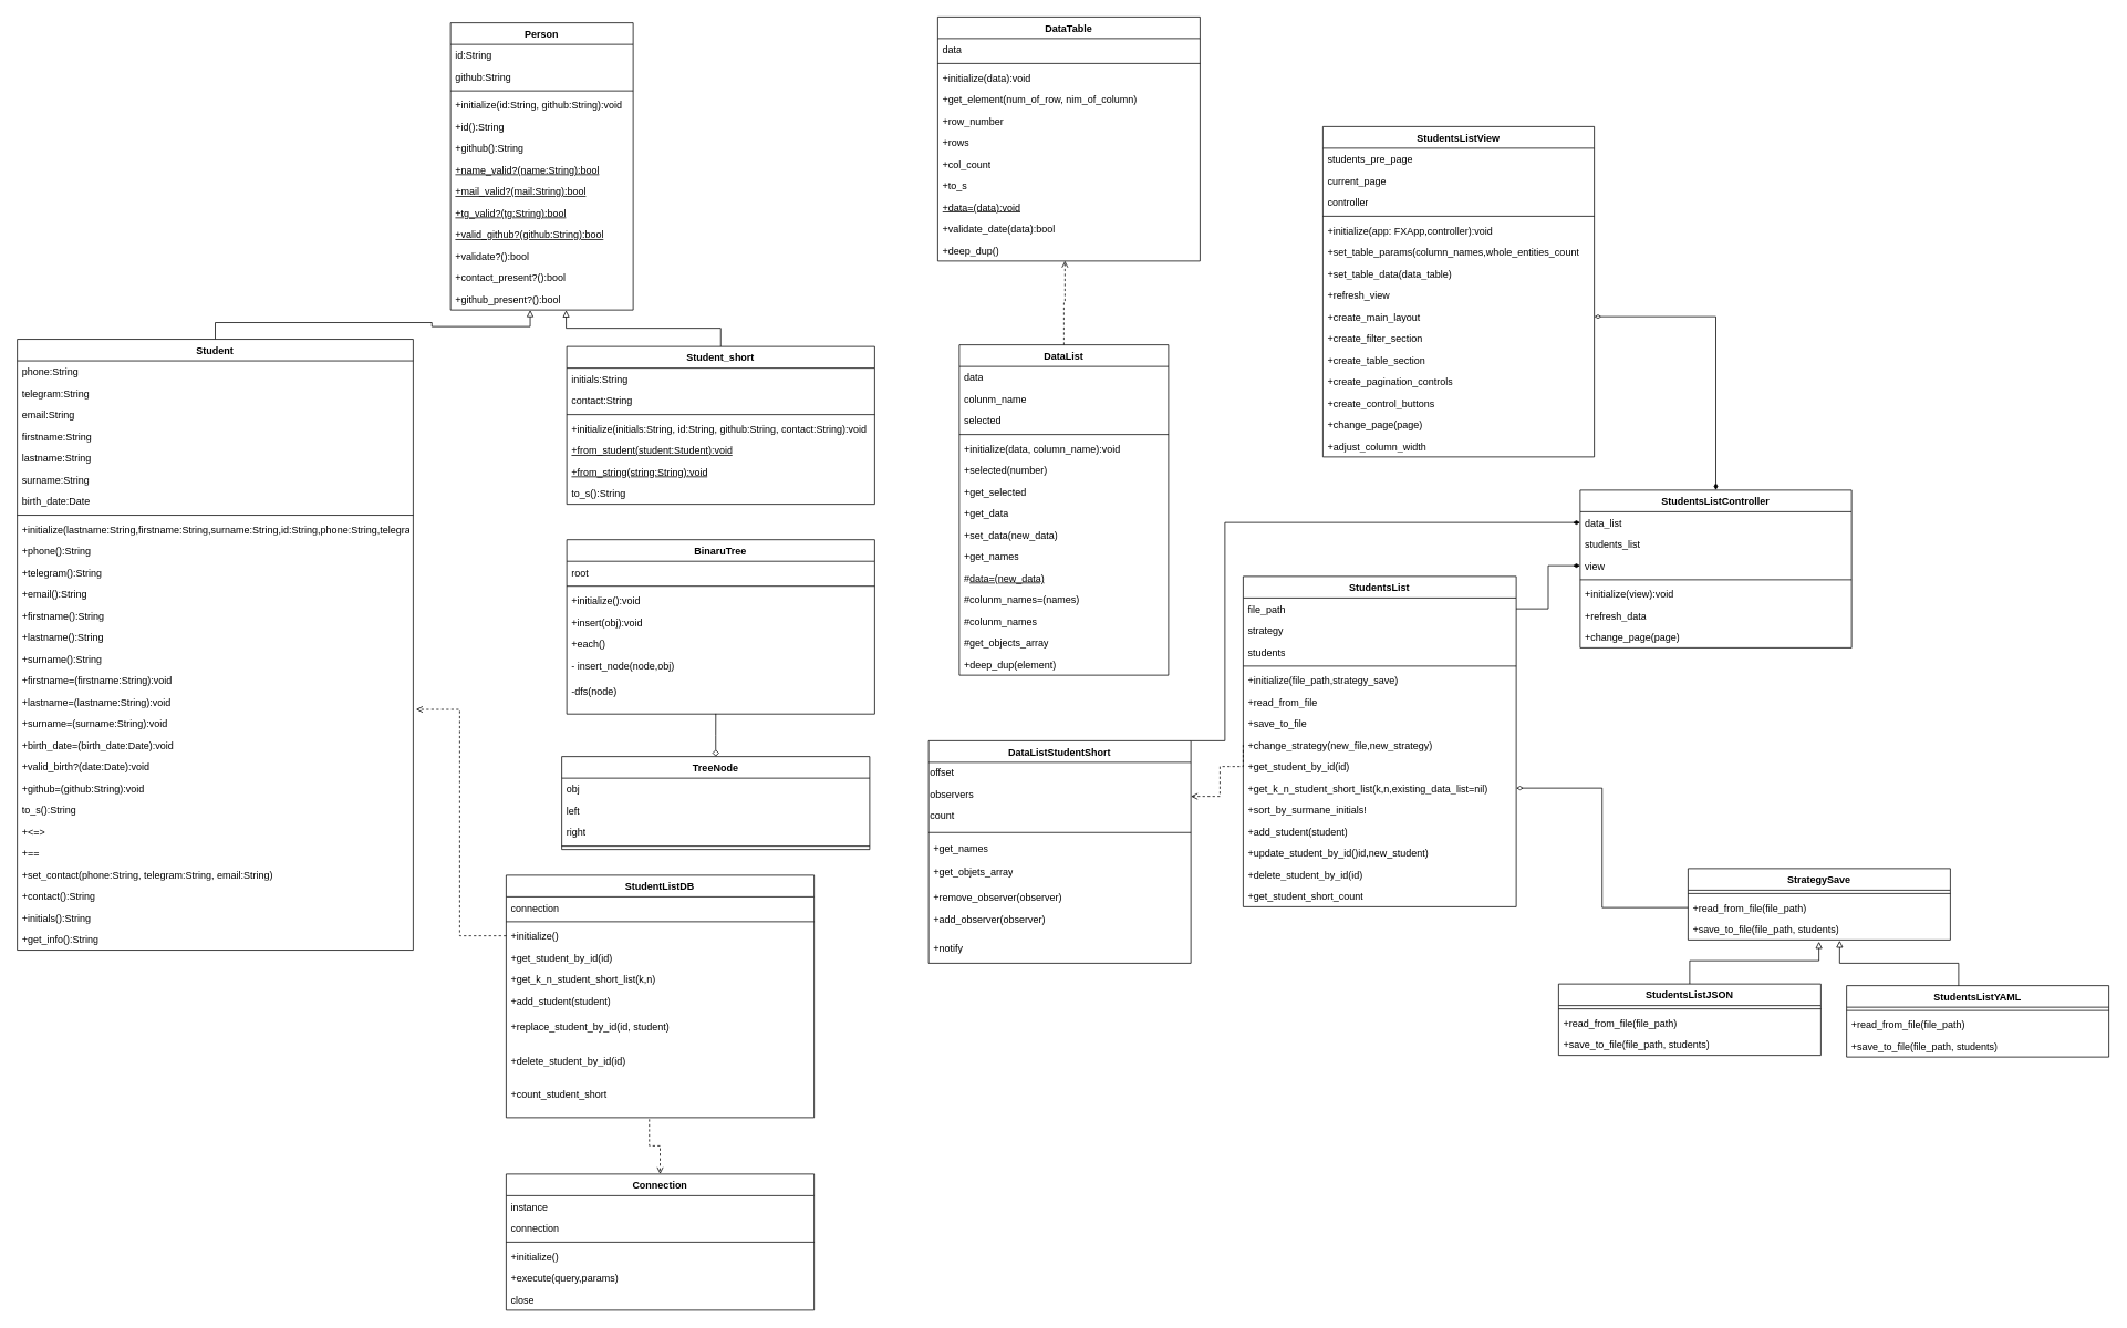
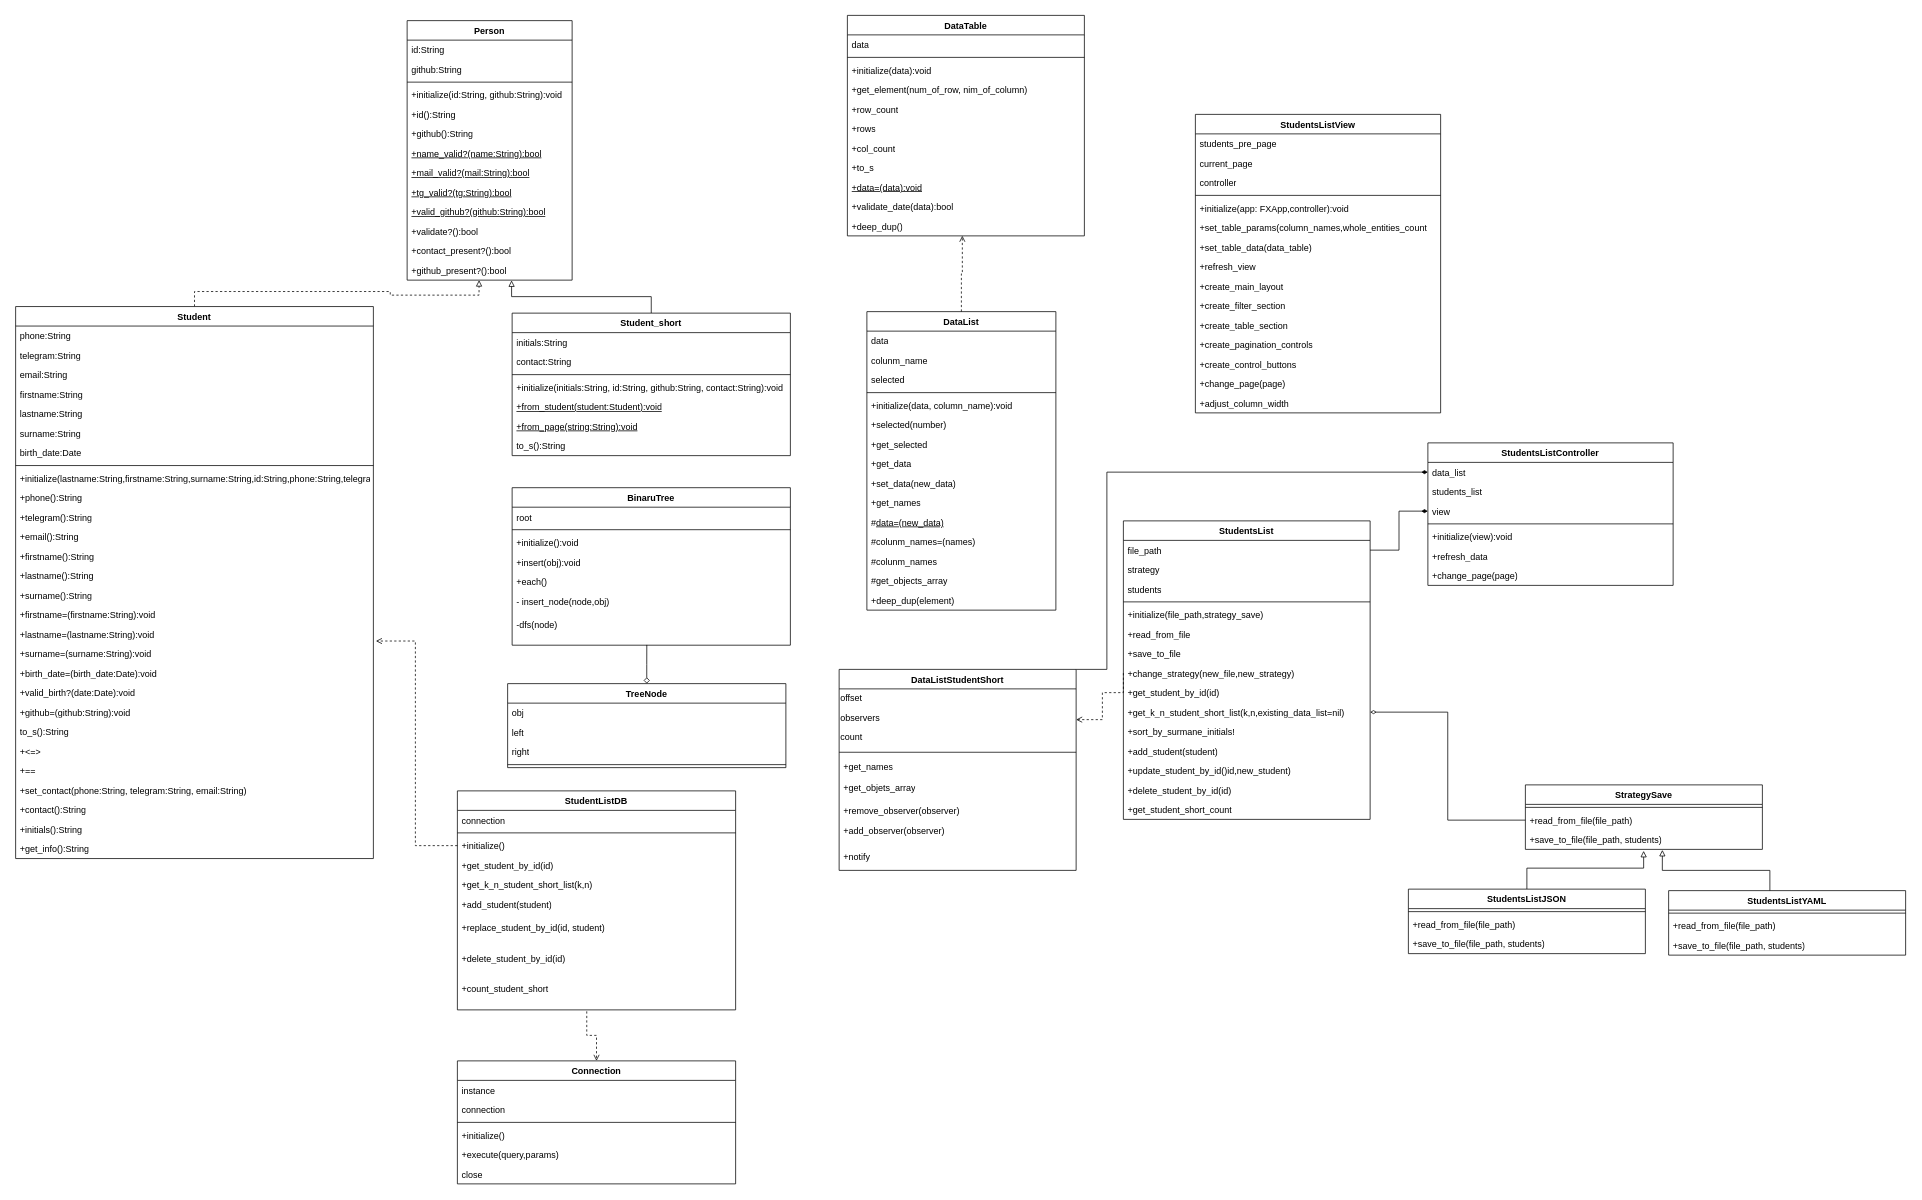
- <mxCell id="74" value="+row_number" style="text;strokeColor=none;fillColor=none;align=left;verticalAlign=top;spacingLeft=4;spacingRight=4;overflow=hidden;rotatable=0;points=[[0,0.5],[1,0.5]];portConstraint=eastwest;whiteSpace=wrap;html=1;" parent="69" vertex="1"><mxGeometry y="112" width="316" height="26" as="geometry" /></mxCell>
+ <mxCell id="74" value="+row_count" style="text;strokeColor=none;fillColor=none;align=left;verticalAlign=top;spacingLeft=4;spacingRight=4;overflow=hidden;rotatable=0;points=[[0,0.5],[1,0.5]];portConstraint=eastwest;whiteSpace=wrap;html=1;" parent="69" vertex="1"><mxGeometry y="112" width="316" height="26" as="geometry" /></mxCell>
- <mxCell id="16" style="edgeStyle=orthogonalEdgeStyle;rounded=0;orthogonalLoop=1;jettySize=auto;html=1;exitX=0.5;exitY=0;exitDx=0;exitDy=0;entryX=0.436;entryY=1;entryDx=0;entryDy=0;entryPerimeter=0;endArrow=block;endFill=0;" parent="1" source="17" target="15" edge="1"><mxGeometry relative="1" as="geometry" /></mxCell>
+ <mxCell id="16" style="edgeStyle=orthogonalEdgeStyle;rounded=0;orthogonalLoop=1;jettySize=auto;html=1;exitX=0.5;exitY=0;exitDx=0;exitDy=0;entryX=0.436;entryY=1;entryDx=0;entryDy=0;entryPerimeter=0;endArrow=block;endFill=0;dashed=1;" parent="1" source="17" target="15" edge="1"><mxGeometry relative="1" as="geometry" /></mxCell>
- <mxCell id="184" style="edgeStyle=orthogonalEdgeStyle;rounded=0;orthogonalLoop=1;jettySize=auto;html=1;exitX=1;exitY=0.5;exitDx=0;exitDy=0;entryX=0.5;entryY=0;entryDx=0;entryDy=0;endArrow=diamondThin;endFill=1;startArrow=diamondThin;startFill=0;" edge="1" parent="1" source="169" target="176"><mxGeometry relative="1" as="geometry" /></mxCell>
- <mxCell id="53" value="&lt;u&gt;+from_string(string:String):void&lt;/u&gt;" style="text;strokeColor=none;fillColor=none;align=left;verticalAlign=top;spacingLeft=4;spacingRight=4;overflow=hidden;rotatable=0;points=[[0,0.5],[1,0.5]];portConstraint=eastwest;whiteSpace=wrap;html=1;" parent="47" vertex="1"><mxGeometry y="138" width="371" height="26" as="geometry" /></mxCell>
+ <mxCell id="53" value="&lt;u&gt;+from_page(string:String):void&lt;/u&gt;" style="text;strokeColor=none;fillColor=none;align=left;verticalAlign=top;spacingLeft=4;spacingRight=4;overflow=hidden;rotatable=0;points=[[0,0.5],[1,0.5]];portConstraint=eastwest;whiteSpace=wrap;html=1;" parent="47" vertex="1"><mxGeometry y="138" width="371" height="26" as="geometry" /></mxCell>
